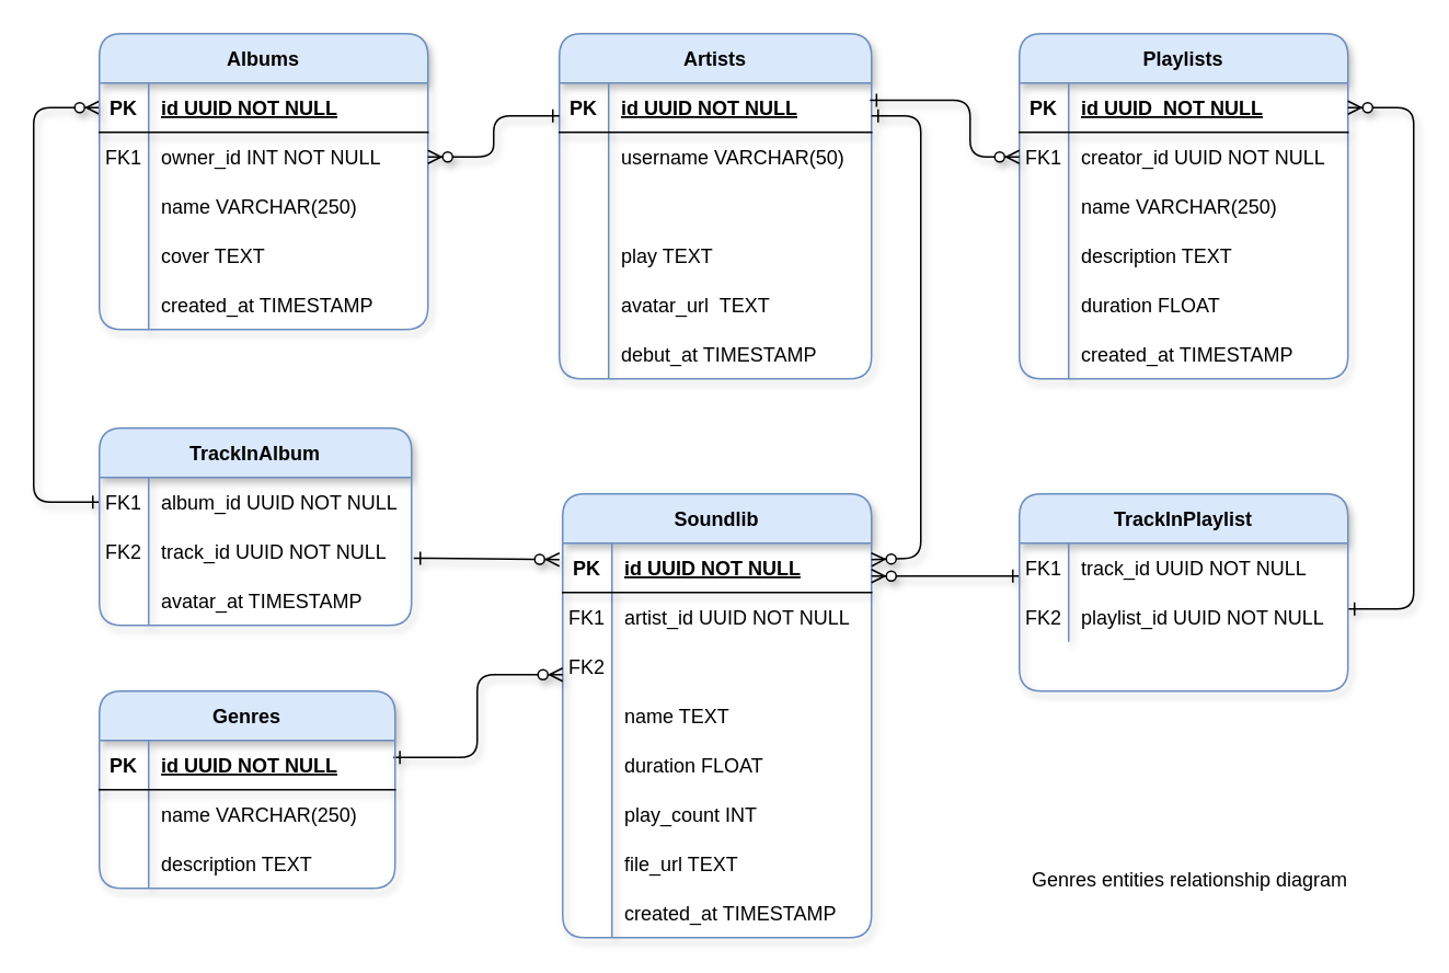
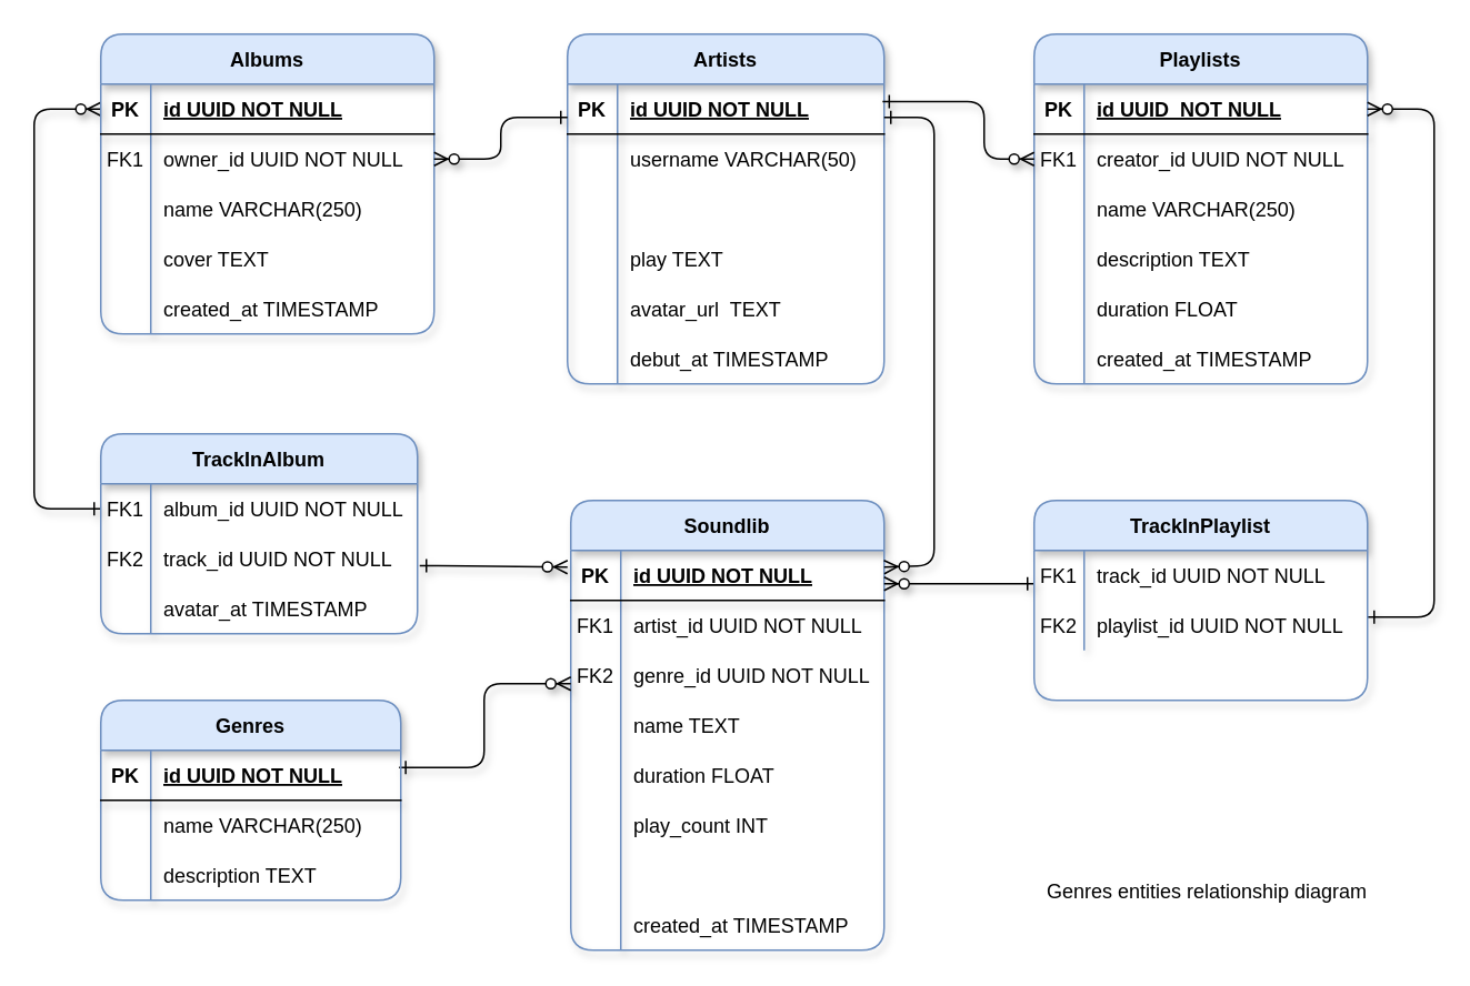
- <mxCell id="45" value="owner_id INT NOT NULL" style="shape=partialRectangle;overflow=hidden;connectable=0;fillColor=none;top=0;left=0;bottom=0;right=0;align=left;spacingLeft=6;shadow=1;" parent="43" vertex="1"><mxGeometry x="30" width="170" height="30" as="geometry"><mxRectangle width="170" height="30" as="alternateBounds" /></mxGeometry></mxCell>
+ <mxCell id="45" value="owner_id UUID NOT NULL" style="shape=partialRectangle;overflow=hidden;connectable=0;fillColor=none;top=0;left=0;bottom=0;right=0;align=left;spacingLeft=6;shadow=1;" parent="43" vertex="1"><mxGeometry x="30" width="170" height="30" as="geometry"><mxRectangle width="170" height="30" as="alternateBounds" /></mxGeometry></mxCell>
+ <mxCell id="13" value="genre_id UUID NOT NULL" style="shape=partialRectangle;overflow=hidden;connectable=0;fillColor=none;top=0;left=0;bottom=0;right=0;align=left;spacingLeft=6;shadow=1;" parent="11" vertex="1"><mxGeometry x="30" width="158" height="30" as="geometry"><mxRectangle width="158" height="30" as="alternateBounds" /></mxGeometry></mxCell>
- <mxCell id="25" value="file_url TEXT" style="shape=partialRectangle;overflow=hidden;connectable=0;fillColor=none;top=0;left=0;bottom=0;right=0;align=left;spacingLeft=6;shadow=1;" parent="23" vertex="1"><mxGeometry x="30" width="158" height="30" as="geometry"><mxRectangle width="158" height="30" as="alternateBounds" /></mxGeometry></mxCell>
